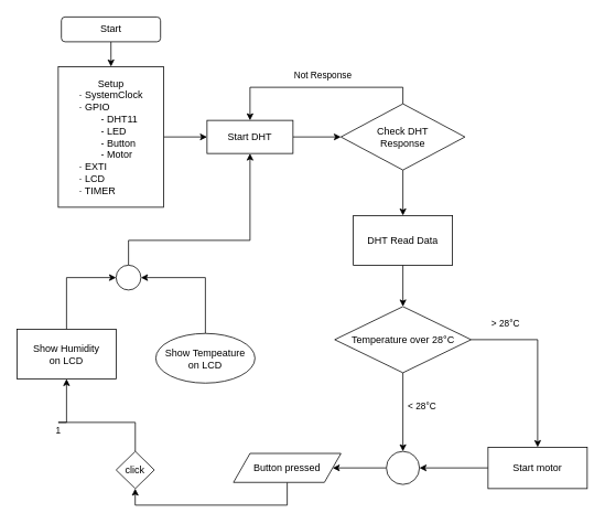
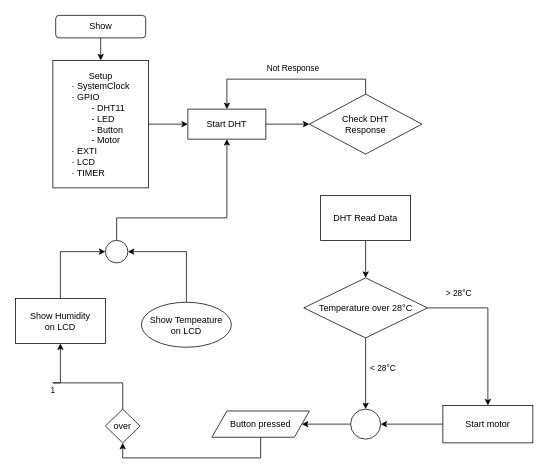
- <mxCell id="5" value="Start" style="rounded=1;whiteSpace=wrap;html=1;" vertex="1" parent="1"><mxGeometry x="73.75" y="20" width="120" height="30" as="geometry" /></mxCell>
+ <mxCell id="5" value="Show" style="rounded=1;whiteSpace=wrap;html=1;" vertex="1" parent="1"><mxGeometry x="73.75" y="20" width="120" height="30" as="geometry" /></mxCell>
- <mxCell id="9" value="" style="edgeStyle=orthogonalEdgeStyle;rounded=0;orthogonalLoop=1;jettySize=auto;html=1;" edge="1" parent="1" source="10" target="12"><mxGeometry relative="1" as="geometry" /></mxCell>
- <mxCell id="23" value="click" style="rhombus;whiteSpace=wrap;html=1;" vertex="1" parent="1"><mxGeometry x="140" y="545" width="46.25" height="45" as="geometry" /></mxCell>
+ <mxCell id="23" value="over" style="rhombus;whiteSpace=wrap;html=1;" vertex="1" parent="1"><mxGeometry x="140" y="545" width="46.25" height="45" as="geometry" /></mxCell>
